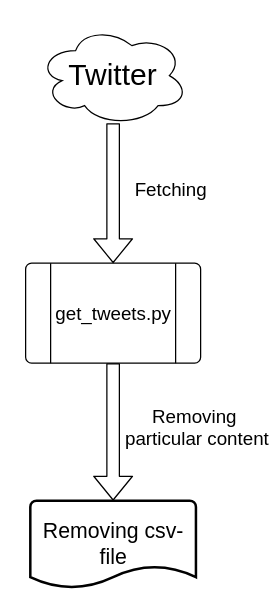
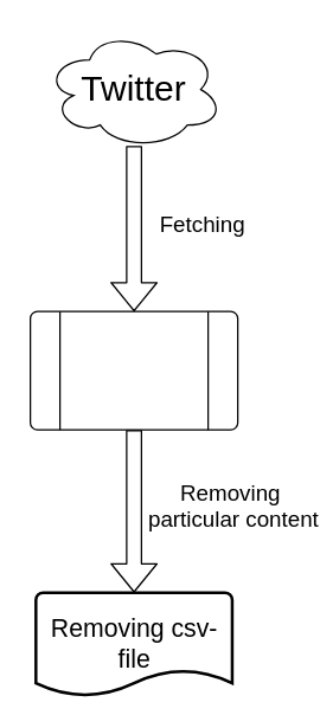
- <mxCell id="6" value="&lt;span style=&quot;font-size: 15px ; background-color: rgb(255 , 255 , 255)&quot;&gt;get_tweets.py&lt;/span&gt;" style="text;html=1;align=center;verticalAlign=middle;resizable=0;points=[];autosize=1;" vertex="1" parent="1"><mxGeometry x="35" y="240" width="110" height="20" as="geometry" /></mxCell>
